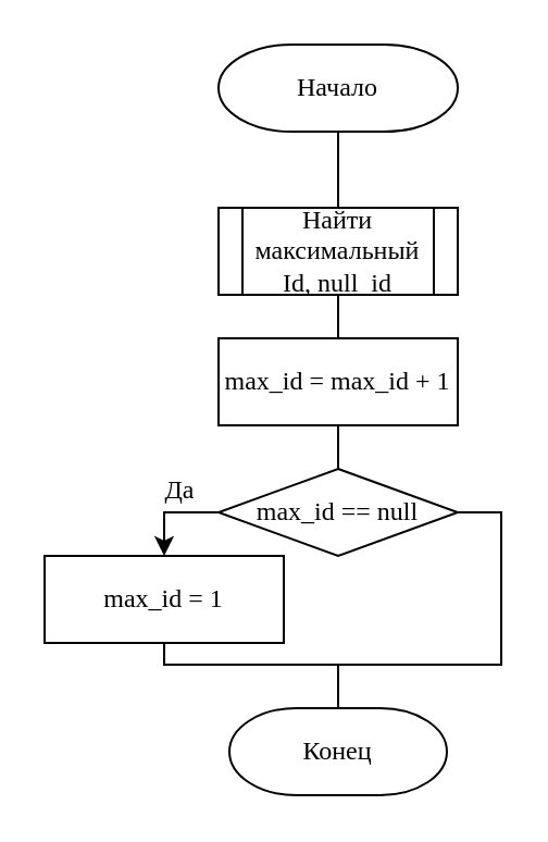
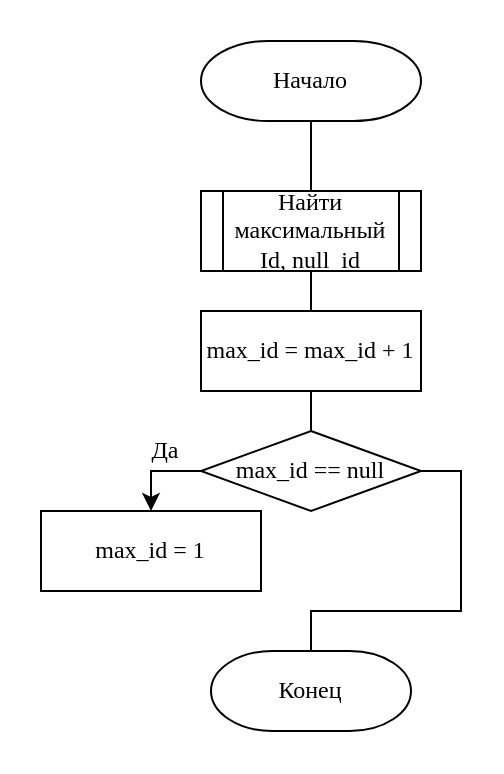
- <mxCell id="13" style="edgeStyle=orthogonalEdgeStyle;rounded=0;orthogonalLoop=1;jettySize=auto;html=1;exitX=0.5;exitY=1;exitDx=0;exitDy=0;entryX=0.5;entryY=0;entryDx=0;entryDy=0;entryPerimeter=0;endArrow=none;endFill=0;" edge="1" parent="1" source="11" target="4"><mxGeometry relative="1" as="geometry"><Array as="points"><mxPoint x="75" y="305" /><mxPoint x="155" y="305" /></Array></mxGeometry></mxCell>
